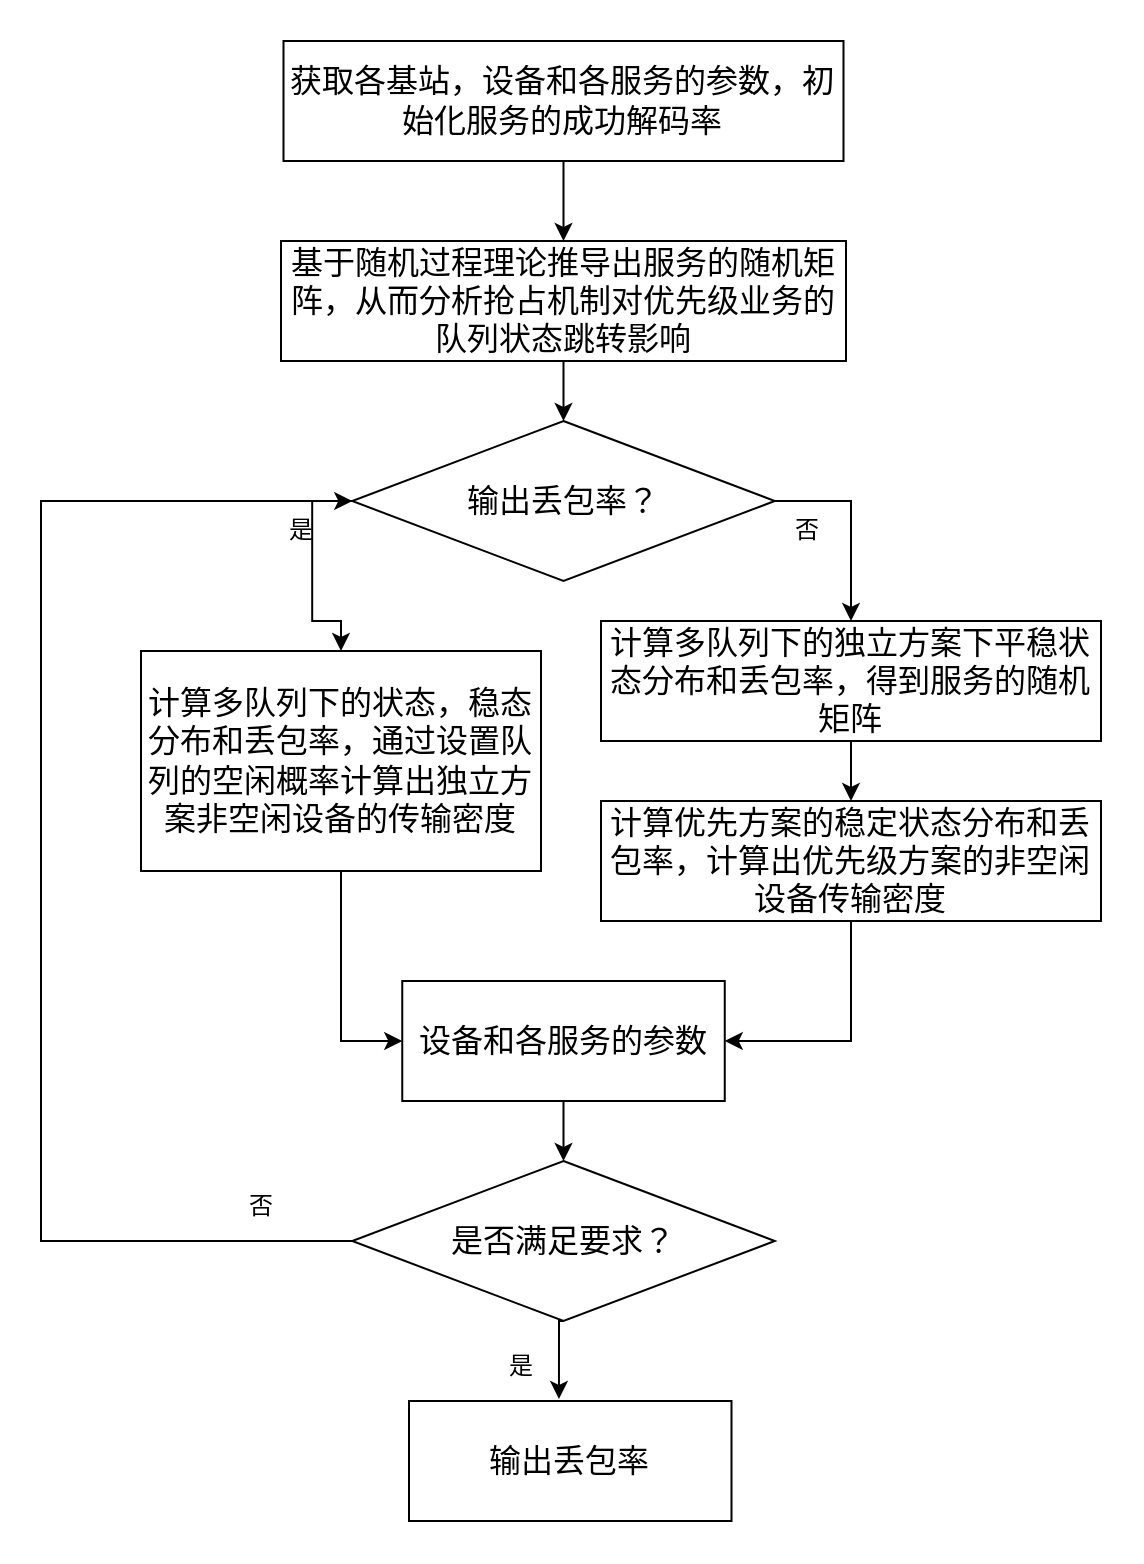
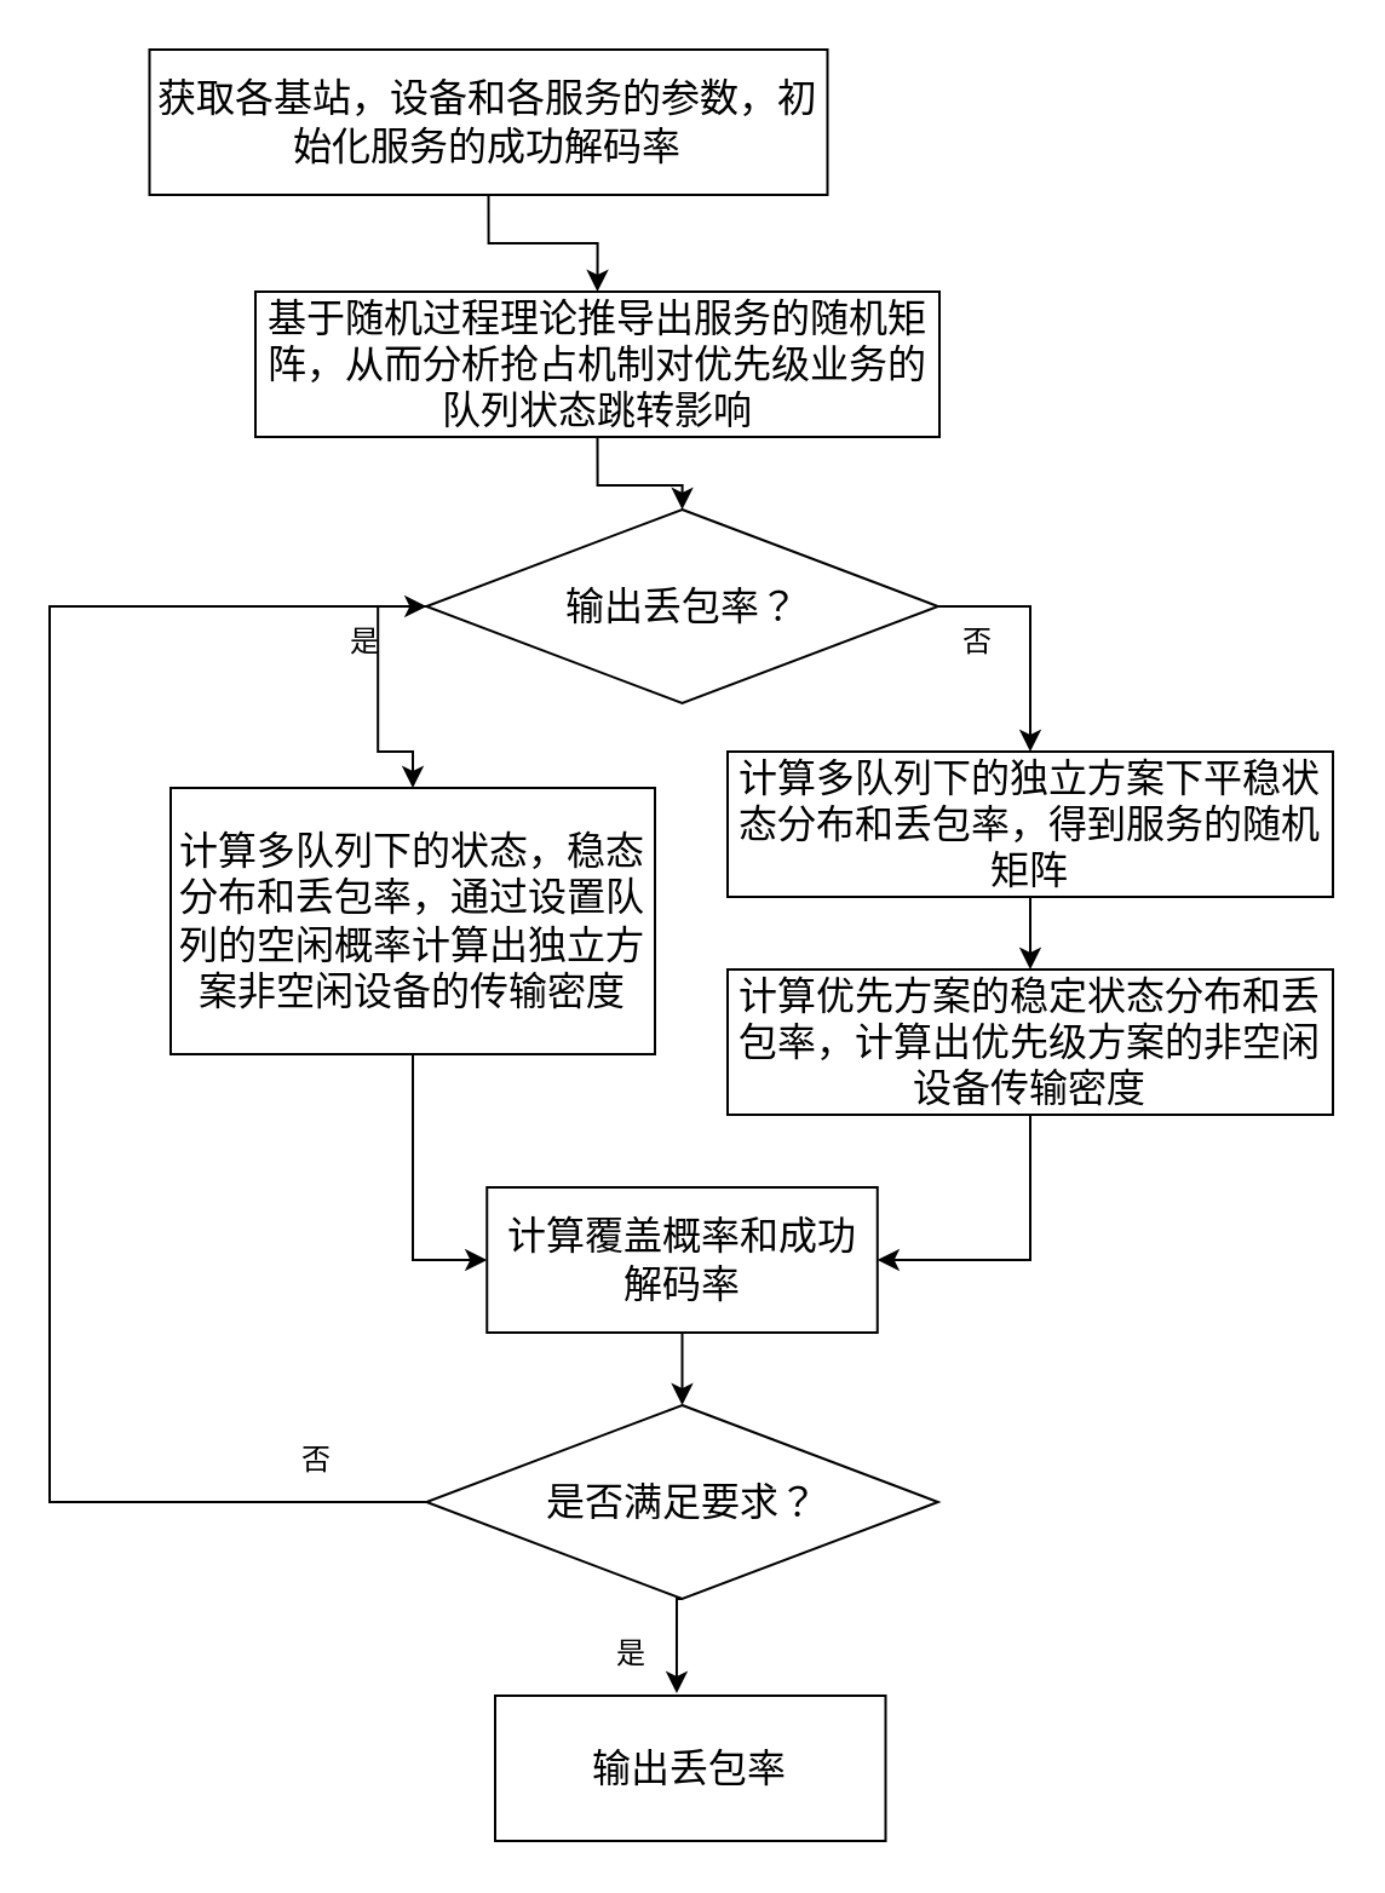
- <mxCell id="3" value="&lt;font style=&quot;font-size: 16px;&quot;&gt;获取各基站，设备和各服务的参数，初始化服务的成功解码率&lt;/font&gt;" style="rounded=0;whiteSpace=wrap;html=1;" vertex="1" parent="1"><mxGeometry x="141.25" y="20" width="280" height="60" as="geometry" /></mxCell>
+ <mxCell id="3" value="&lt;font style=&quot;font-size: 16px;&quot;&gt;获取各基站，设备和各服务的参数，初始化服务的成功解码率&lt;/font&gt;" style="rounded=0;whiteSpace=wrap;html=1;" vertex="1" parent="1"><mxGeometry x="61.25" y="20" width="280" height="60" as="geometry" /></mxCell>
- <mxCell id="5" value="&lt;font style=&quot;font-size: 16px;&quot;&gt;基于随机过程理论推导出服务的随机矩阵，从而分析抢占机制对优先级业务的队列状态跳转影响&lt;/font&gt;" style="rounded=0;whiteSpace=wrap;html=1;" vertex="1" parent="1"><mxGeometry x="140" y="120" width="282.5" height="60" as="geometry" /></mxCell>
+ <mxCell id="5" value="&lt;font style=&quot;font-size: 16px;&quot;&gt;基于随机过程理论推导出服务的随机矩阵，从而分析抢占机制对优先级业务的队列状态跳转影响&lt;/font&gt;" style="rounded=0;whiteSpace=wrap;html=1;" vertex="1" parent="1"><mxGeometry x="105" y="120" width="282.5" height="60" as="geometry" /></mxCell>
- <mxCell id="16" value="&lt;font style=&quot;font-size: 16px;&quot;&gt;设备和各服务的参数&lt;/font&gt;" style="rounded=0;whiteSpace=wrap;html=1;" vertex="1" parent="1"><mxGeometry x="200.63" y="490" width="161.25" height="60" as="geometry" /></mxCell>
+ <mxCell id="16" value="&lt;font style=&quot;font-size: 16px;&quot;&gt;计算覆盖概率和成功解码率&lt;/font&gt;" style="rounded=0;whiteSpace=wrap;html=1;" vertex="1" parent="1"><mxGeometry x="200.63" y="490" width="161.25" height="60" as="geometry" /></mxCell>
